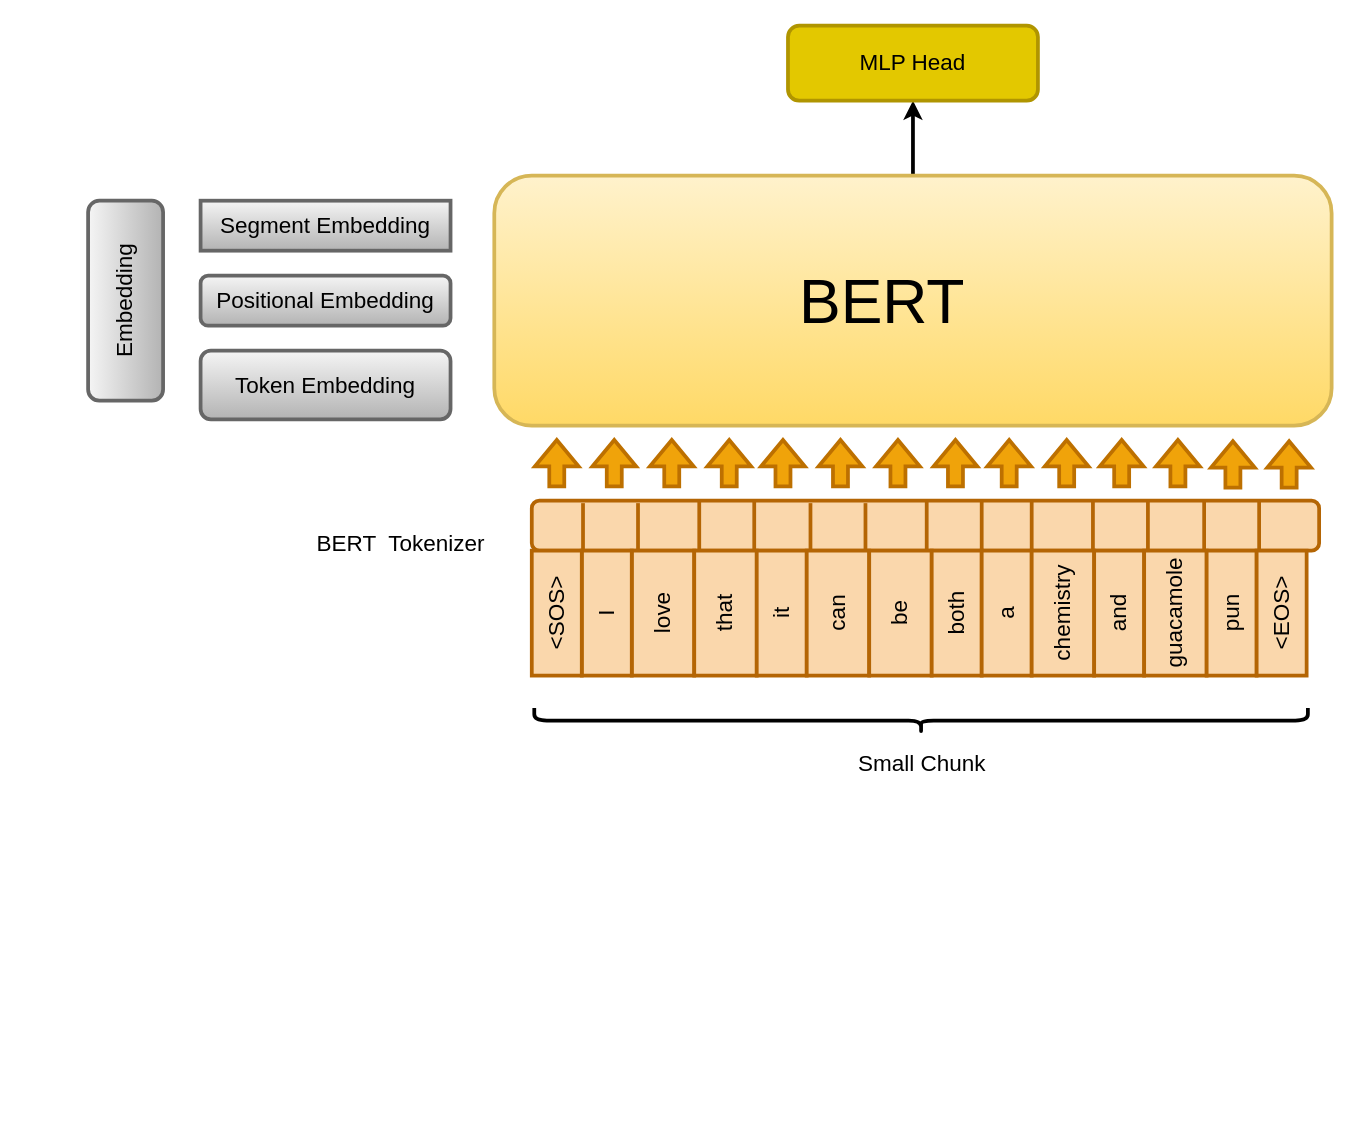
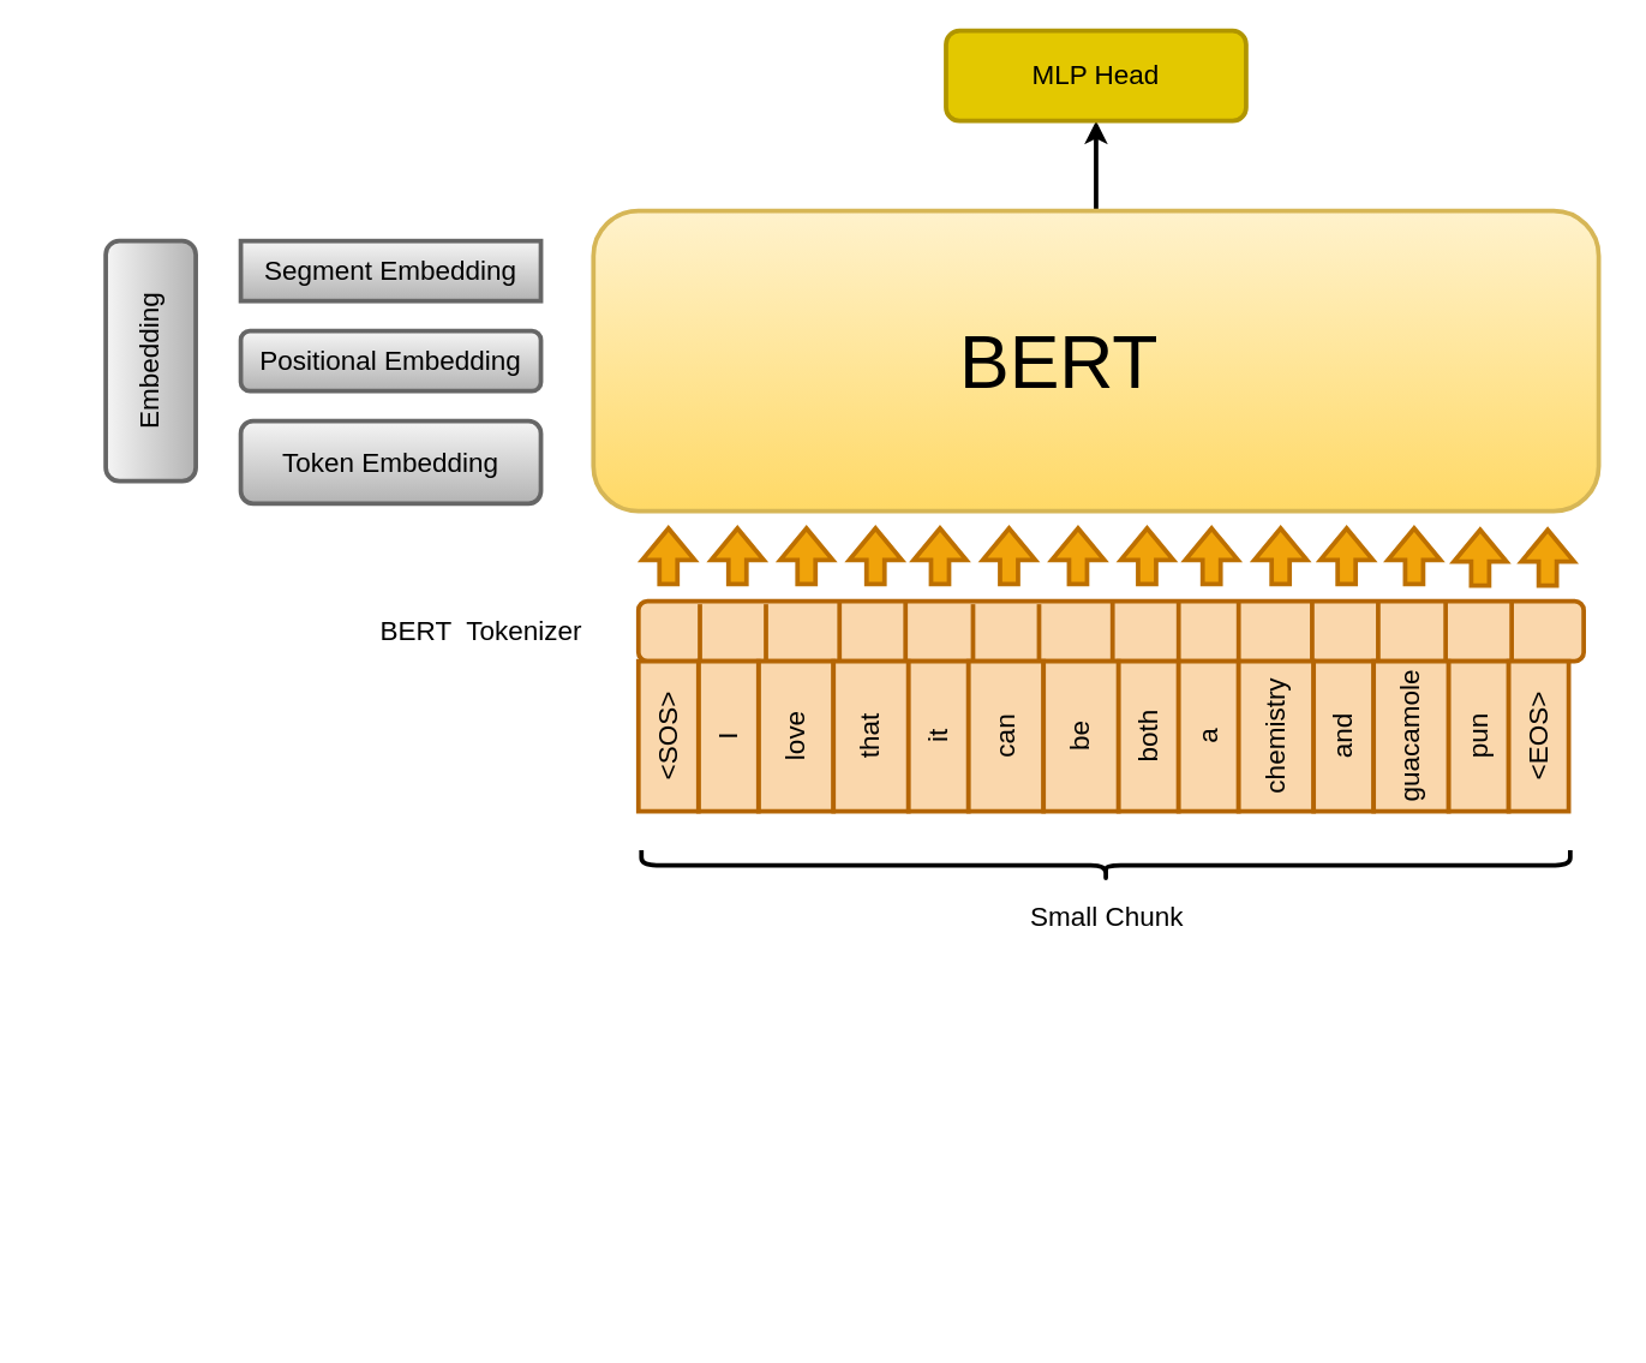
- <mxCell id="51" value="BERT&amp;nbsp; Tokenizer" style="text;html=1;align=center;verticalAlign=middle;resizable=0;points=[];autosize=1;strokeColor=none;fillColor=none;fontSize=18;" vertex="1" parent="1"><mxGeometry x="245" y="420" width="150" height="30" as="geometry" /></mxCell>
+ <mxCell id="51" value="BERT&amp;nbsp; Tokenizer" style="text;html=1;align=center;verticalAlign=middle;resizable=0;points=[];autosize=1;strokeColor=none;fillColor=none;fontSize=18;" vertex="1" parent="1"><mxGeometry x="245" y="405" width="150" height="30" as="geometry" /></mxCell>
